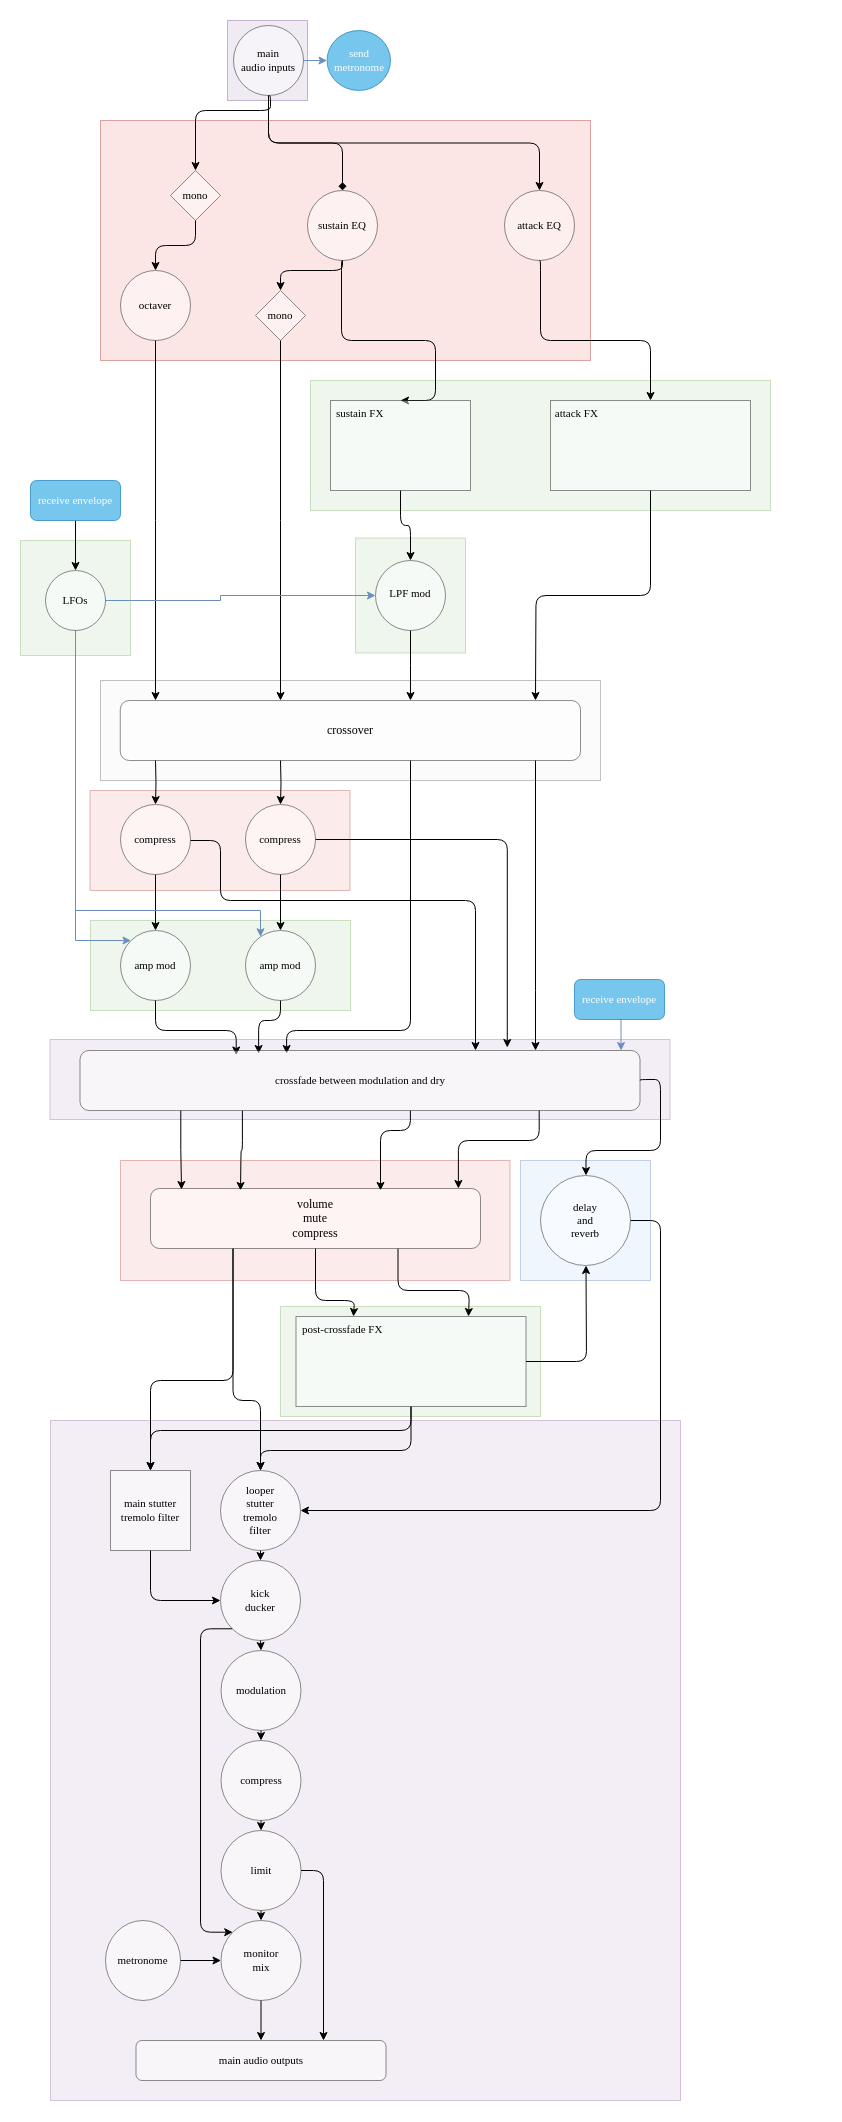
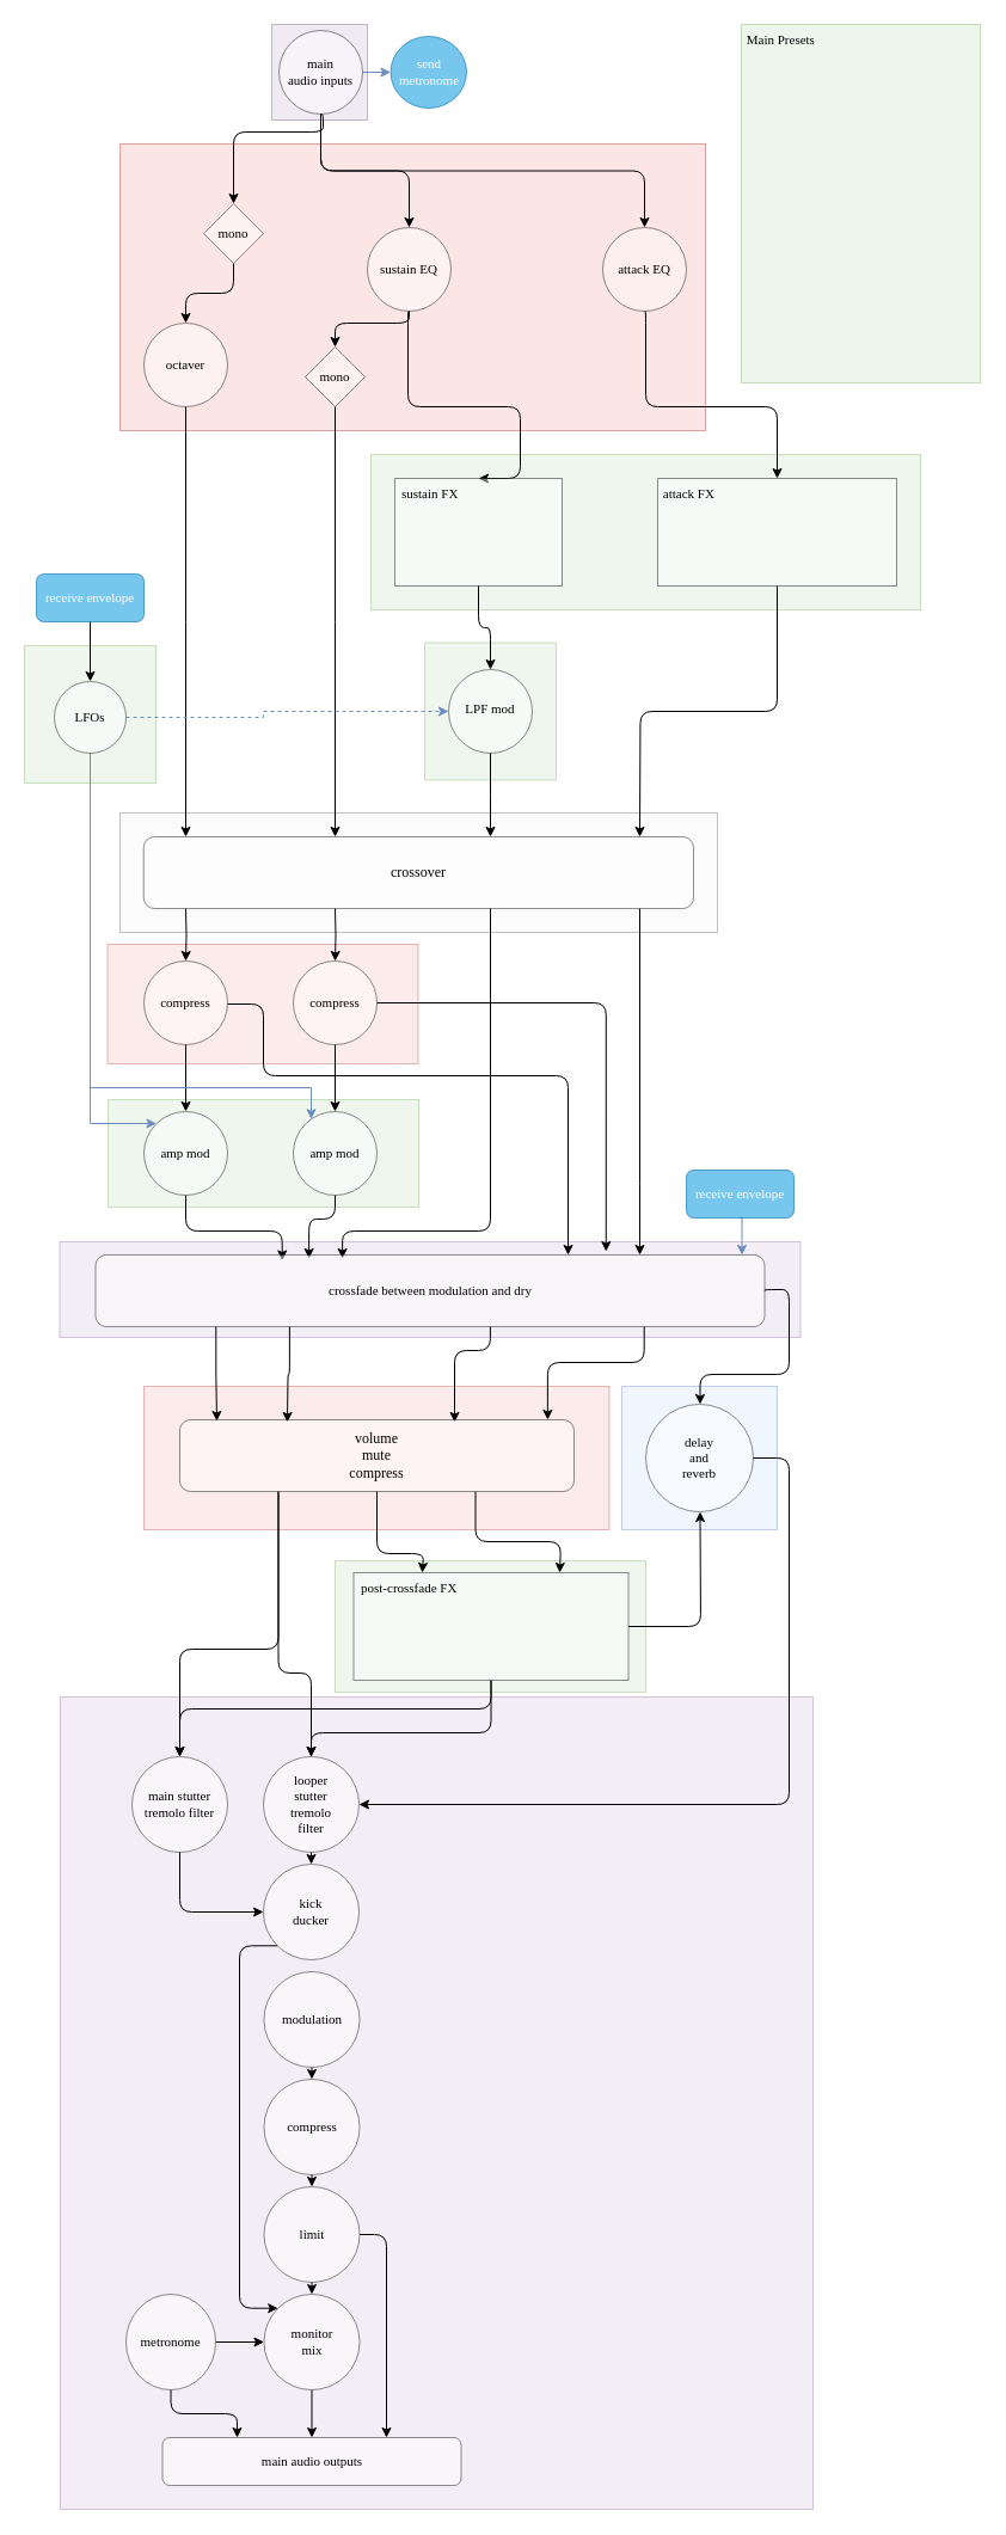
+ <mxCell id="85" value="&amp;nbsp;Main Presets" style="rectangle;whiteSpace=wrap;html=1;opacity=44;fontFamily=Monaco;fontSize=11;align=left;verticalAlign=top;labelPosition=center;verticalLabelPosition=middle;fillColor=#d5e8d4;strokeColor=#82b366;" vertex="1" parent="1"><mxGeometry x="620" y="20" width="200" height="300" as="geometry" /></mxCell>
- <mxCell id="16" style="edgeStyle=orthogonalEdgeStyle;orthogonalLoop=1;jettySize=auto;html=1;exitX=0.5;exitY=1;exitDx=0;exitDy=0;rounded=1;endArrow=diamond;" edge="1" parent="1" source="18" target="24"><mxGeometry relative="1" as="geometry" /></mxCell>
+ <mxCell id="16" style="edgeStyle=orthogonalEdgeStyle;orthogonalLoop=1;jettySize=auto;html=1;exitX=0.5;exitY=1;exitDx=0;exitDy=0;rounded=1;" edge="1" parent="1" source="18" target="24"><mxGeometry relative="1" as="geometry" /></mxCell>
- <mxCell id="66" style="edgeStyle=orthogonalEdgeStyle;rounded=0;orthogonalLoop=1;jettySize=auto;html=1;exitX=1;exitY=0.5;exitDx=0;exitDy=0;fillColor=#dae8fc;strokeColor=#6c8ebf;" edge="1" parent="1" source="69" target="36"><mxGeometry relative="1" as="geometry"><Array as="points"><mxPoint x="220" y="600" /><mxPoint x="220" y="595" /></Array></mxGeometry></mxCell>
+ <mxCell id="66" style="edgeStyle=orthogonalEdgeStyle;rounded=0;orthogonalLoop=1;jettySize=auto;html=1;exitX=1;exitY=0.5;exitDx=0;exitDy=0;fillColor=#dae8fc;strokeColor=#6c8ebf;dashed=1;" edge="1" parent="1" source="69" target="36"><mxGeometry relative="1" as="geometry"><Array as="points"><mxPoint x="220" y="600" /><mxPoint x="220" y="595" /></Array></mxGeometry></mxCell>
- <mxCell id="98" value="main stutter tremolo filter" style="whiteSpace=wrap;html=1;opacity=44;fontFamily=Monaco;fontSize=11;rounded=0;" vertex="1" parent="1"><mxGeometry x="110" y="1470" width="80" height="80" as="geometry" /></mxCell>
+ <mxCell id="98" value="main stutter tremolo filter" style="ellipse;whiteSpace=wrap;html=1;opacity=44;fontFamily=Monaco;fontSize=11;" vertex="1" parent="1"><mxGeometry x="110" y="1470" width="80" height="80" as="geometry" /></mxCell>
- <mxCell id="55" style="edgeStyle=orthogonalEdgeStyle;rounded=0;orthogonalLoop=1;jettySize=auto;html=1;exitX=0.5;exitY=1;exitDx=0;exitDy=0;entryX=0.5;entryY=0;entryDx=0;entryDy=0;" edge="1" parent="1" source="57" target="59"><mxGeometry relative="1" as="geometry" /></mxCell>
+ <mxCell id="83" style="edgeStyle=orthogonalEdgeStyle;rounded=1;orthogonalLoop=1;jettySize=auto;html=1;exitX=0.5;exitY=1;exitDx=0;exitDy=0;entryX=0.25;entryY=0;entryDx=0;entryDy=0;" edge="1" parent="1" source="84" target="64"><mxGeometry relative="1" as="geometry" /></mxCell>
